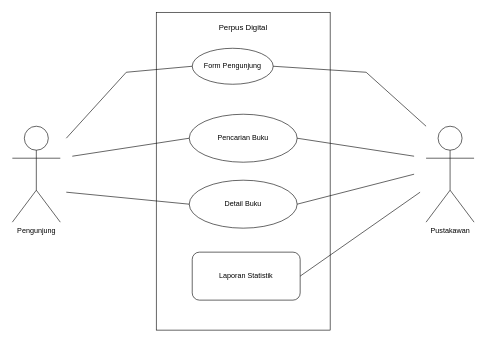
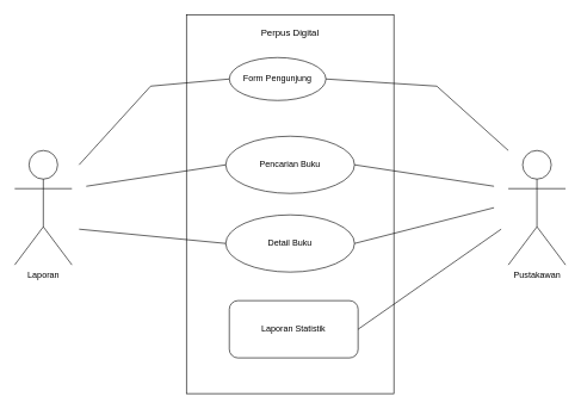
- <mxCell id="2" value="Pengunjung" style="shape=umlActor;verticalLabelPosition=bottom;verticalAlign=top;html=1;outlineConnect=0;" vertex="1" parent="1"><mxGeometry x="20" y="210" width="80" height="160" as="geometry" /></mxCell>
+ <mxCell id="2" value="Laporan" style="shape=umlActor;verticalLabelPosition=bottom;verticalAlign=top;html=1;outlineConnect=0;" vertex="1" parent="1"><mxGeometry x="20" y="210" width="80" height="160" as="geometry" /></mxCell>
